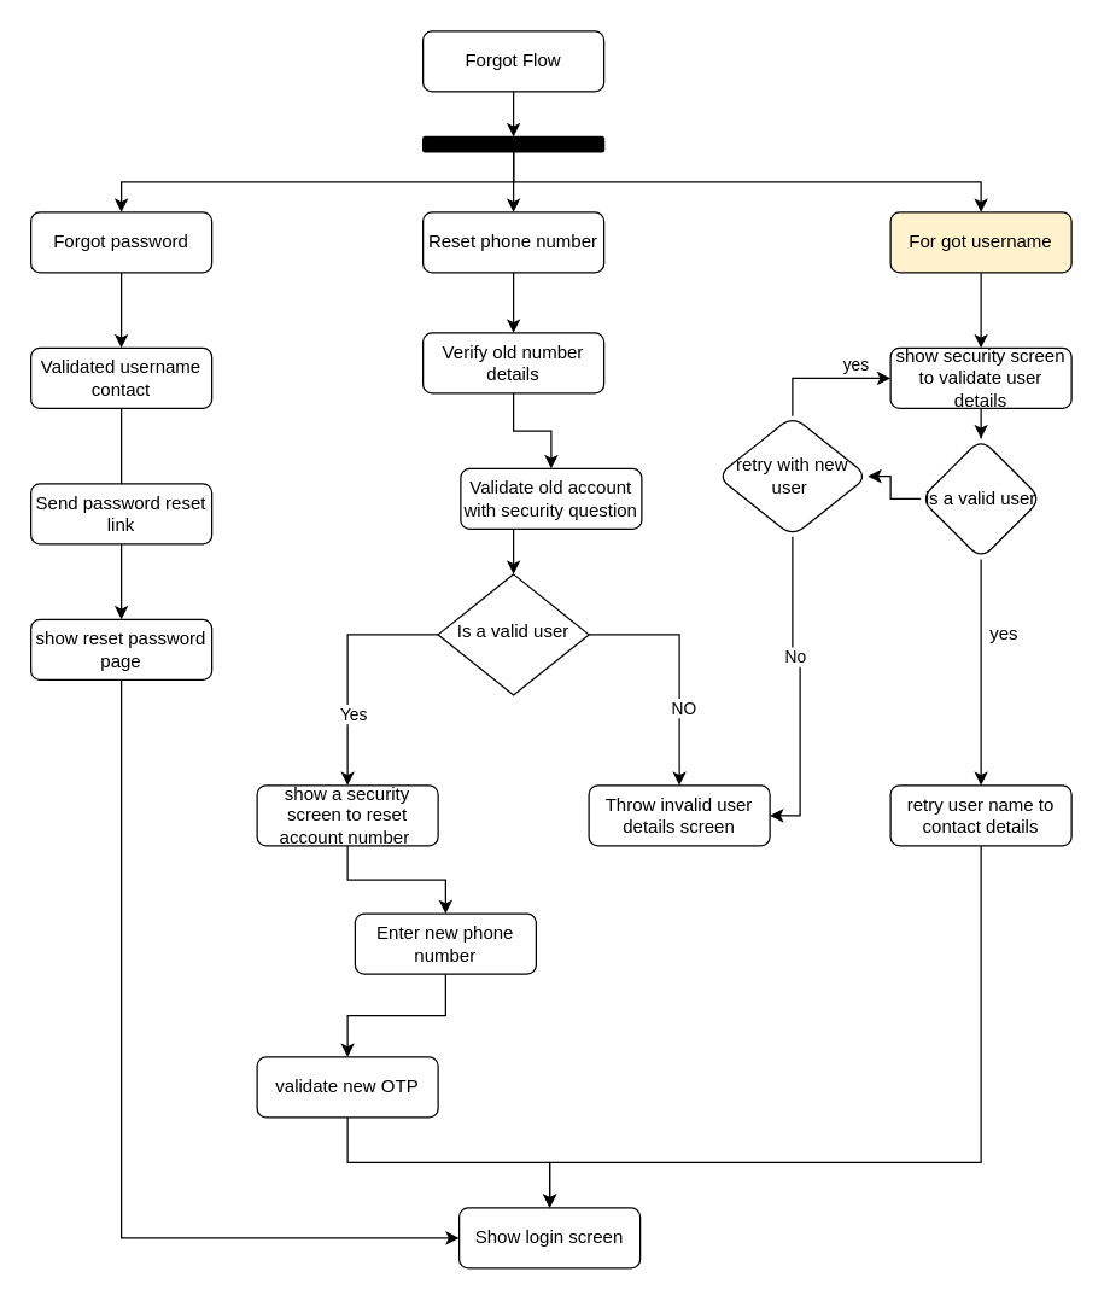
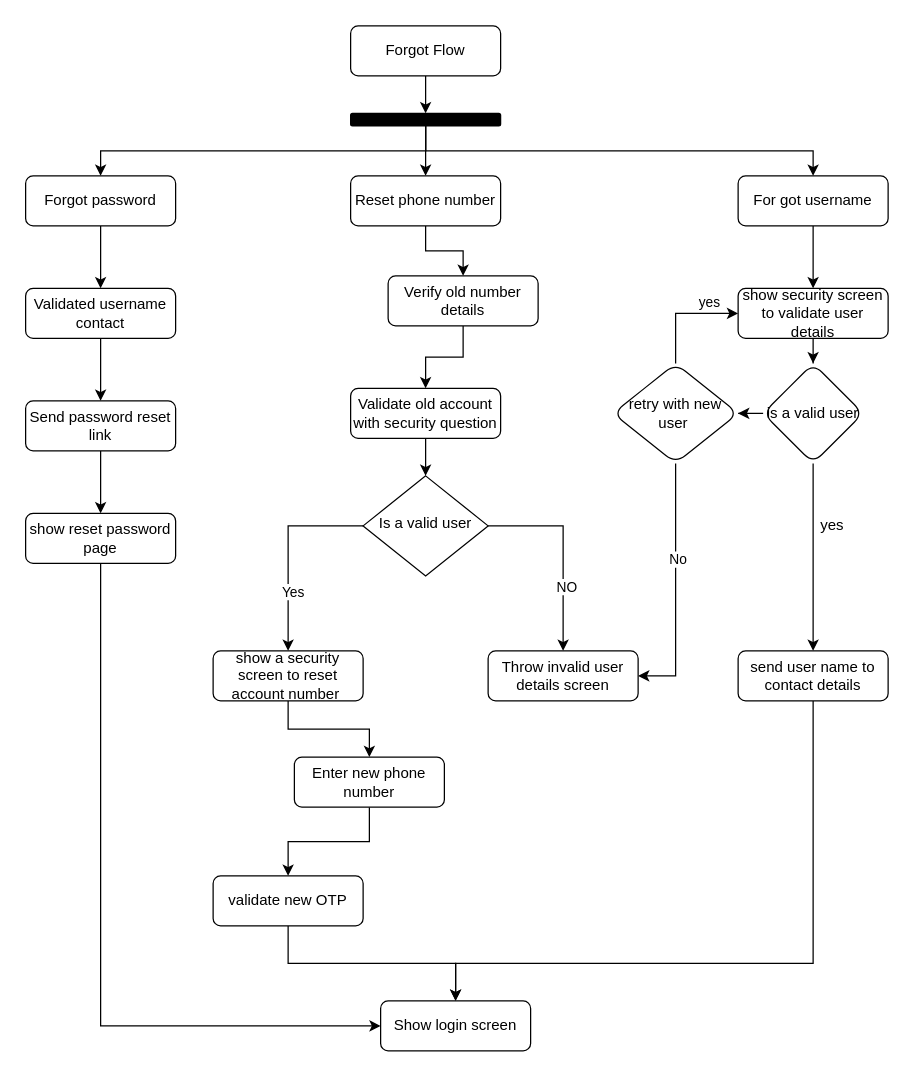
- <mxCell id="31" value="For got username" style="rounded=1;whiteSpace=wrap;html=1;fontSize=12;glass=0;strokeWidth=1;shadow=0;fillColor=#fff2cc;" vertex="1" parent="1"><mxGeometry x="590" y="140" width="120" height="40" as="geometry" /></mxCell>
+ <mxCell id="31" value="For got username" style="rounded=1;whiteSpace=wrap;html=1;fontSize=12;glass=0;strokeWidth=1;shadow=0;" vertex="1" parent="1"><mxGeometry x="590" y="140" width="120" height="40" as="geometry" /></mxCell>
- <mxCell id="27" value="Verify old number details" style="rounded=1;whiteSpace=wrap;html=1;fontSize=12;glass=0;strokeWidth=1;shadow=0;" vertex="1" parent="1"><mxGeometry x="280" y="220" width="120" height="40" as="geometry" /></mxCell>
+ <mxCell id="27" value="Verify old number details" style="rounded=1;whiteSpace=wrap;html=1;fontSize=12;glass=0;strokeWidth=1;shadow=0;" vertex="1" parent="1"><mxGeometry x="310" y="220" width="120" height="40" as="geometry" /></mxCell>
- <mxCell id="20" style="edgeStyle=orthogonalEdgeStyle;rounded=0;orthogonalLoop=1;jettySize=auto;html=1;exitX=0.5;exitY=1;exitDx=0;exitDy=0;entryX=0.5;entryY=0;entryDx=0;entryDy=0;endArrow=none;" edge="1" parent="1" source="21" target="23"><mxGeometry relative="1" as="geometry" /></mxCell>
+ <mxCell id="20" style="edgeStyle=orthogonalEdgeStyle;rounded=0;orthogonalLoop=1;jettySize=auto;html=1;exitX=0.5;exitY=1;exitDx=0;exitDy=0;entryX=0.5;entryY=0;entryDx=0;entryDy=0;" edge="1" parent="1" source="21" target="23"><mxGeometry relative="1" as="geometry" /></mxCell>
- <mxCell id="44" value="retry with new user&amp;nbsp;" style="rhombus;whiteSpace=wrap;html=1;rounded=1;glass=0;strokeWidth=1;shadow=0;" vertex="1" parent="1"><mxGeometry x="475" y="275" width="100" height="80" as="geometry" /></mxCell>
+ <mxCell id="44" value="retry with new user&amp;nbsp;" style="rhombus;whiteSpace=wrap;html=1;rounded=1;glass=0;strokeWidth=1;shadow=0;" vertex="1" parent="1"><mxGeometry x="490" y="290" width="100" height="80" as="geometry" /></mxCell>
- <mxCell id="29" value="Validate old account with security question" style="rounded=1;whiteSpace=wrap;html=1;fontSize=12;glass=0;strokeWidth=1;shadow=0;" vertex="1" parent="1"><mxGeometry x="305" y="310" width="120" height="40" as="geometry" /></mxCell>
+ <mxCell id="29" value="Validate old account with security question" style="rounded=1;whiteSpace=wrap;html=1;fontSize=12;glass=0;strokeWidth=1;shadow=0;" vertex="1" parent="1"><mxGeometry x="280" y="310" width="120" height="40" as="geometry" /></mxCell>
- <mxCell id="38" value="retry user name to contact details" style="whiteSpace=wrap;html=1;rounded=1;glass=0;strokeWidth=1;shadow=0;" vertex="1" parent="1"><mxGeometry x="590" y="520" width="120" height="40" as="geometry" /></mxCell>
+ <mxCell id="38" value="send user name to contact details" style="whiteSpace=wrap;html=1;rounded=1;glass=0;strokeWidth=1;shadow=0;" vertex="1" parent="1"><mxGeometry x="590" y="520" width="120" height="40" as="geometry" /></mxCell>
